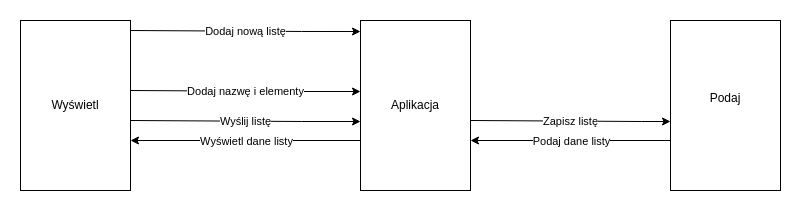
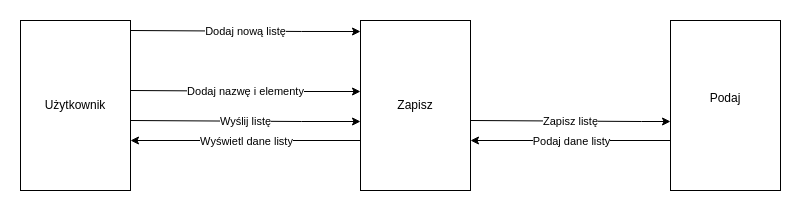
- <mxCell id="2" value="Wyświetl" style="html=1;whiteSpace=wrap;" vertex="1" parent="1"><mxGeometry x="20" y="20" width="110" height="170" as="geometry" /></mxCell>
+ <mxCell id="2" value="Użytkownik" style="html=1;whiteSpace=wrap;" vertex="1" parent="1"><mxGeometry x="20" y="20" width="110" height="170" as="geometry" /></mxCell>
- <mxCell id="3" value="Aplikacja" style="html=1;whiteSpace=wrap;" vertex="1" parent="1"><mxGeometry x="360" y="20" width="110" height="170" as="geometry" /></mxCell>
+ <mxCell id="3" value="Zapisz" style="html=1;whiteSpace=wrap;" vertex="1" parent="1"><mxGeometry x="360" y="20" width="110" height="170" as="geometry" /></mxCell>
